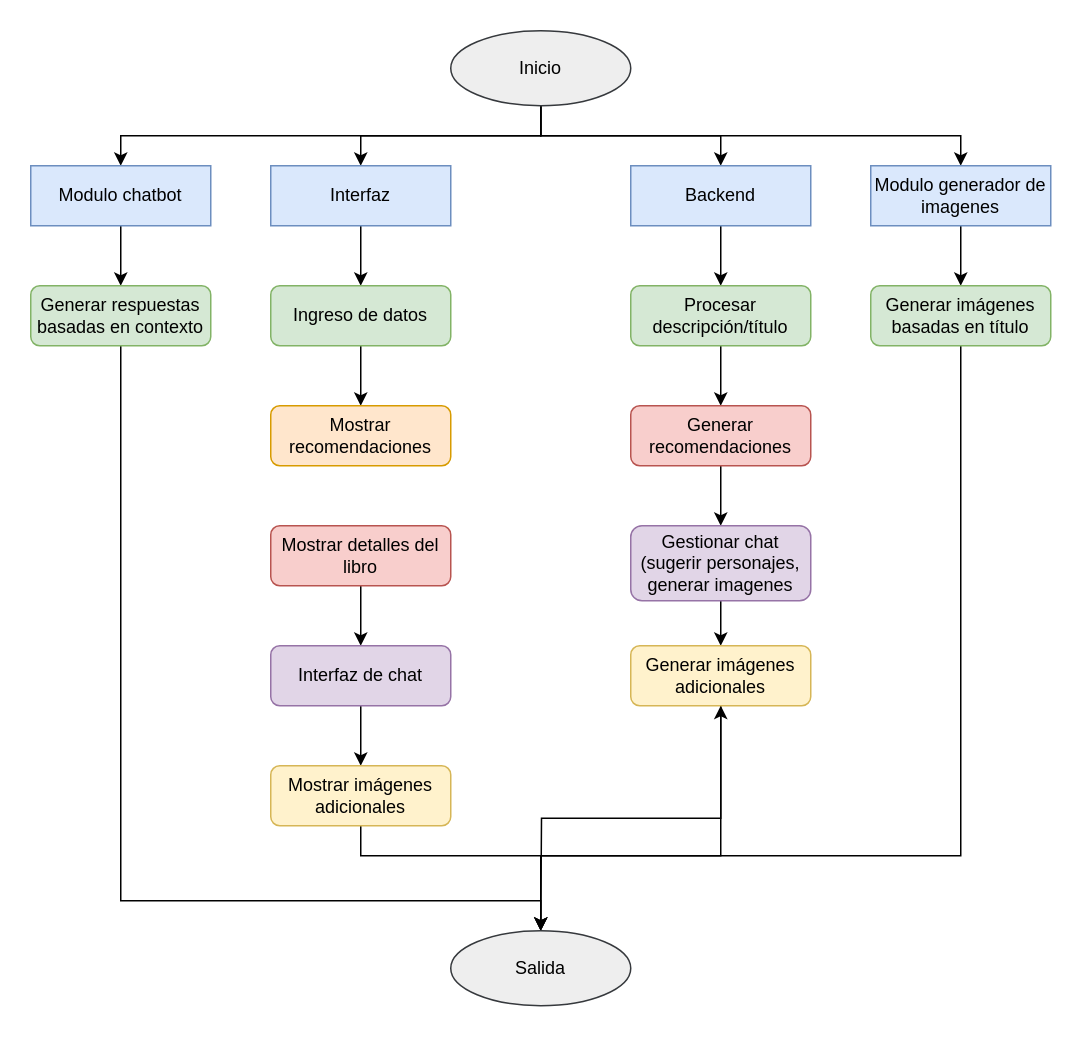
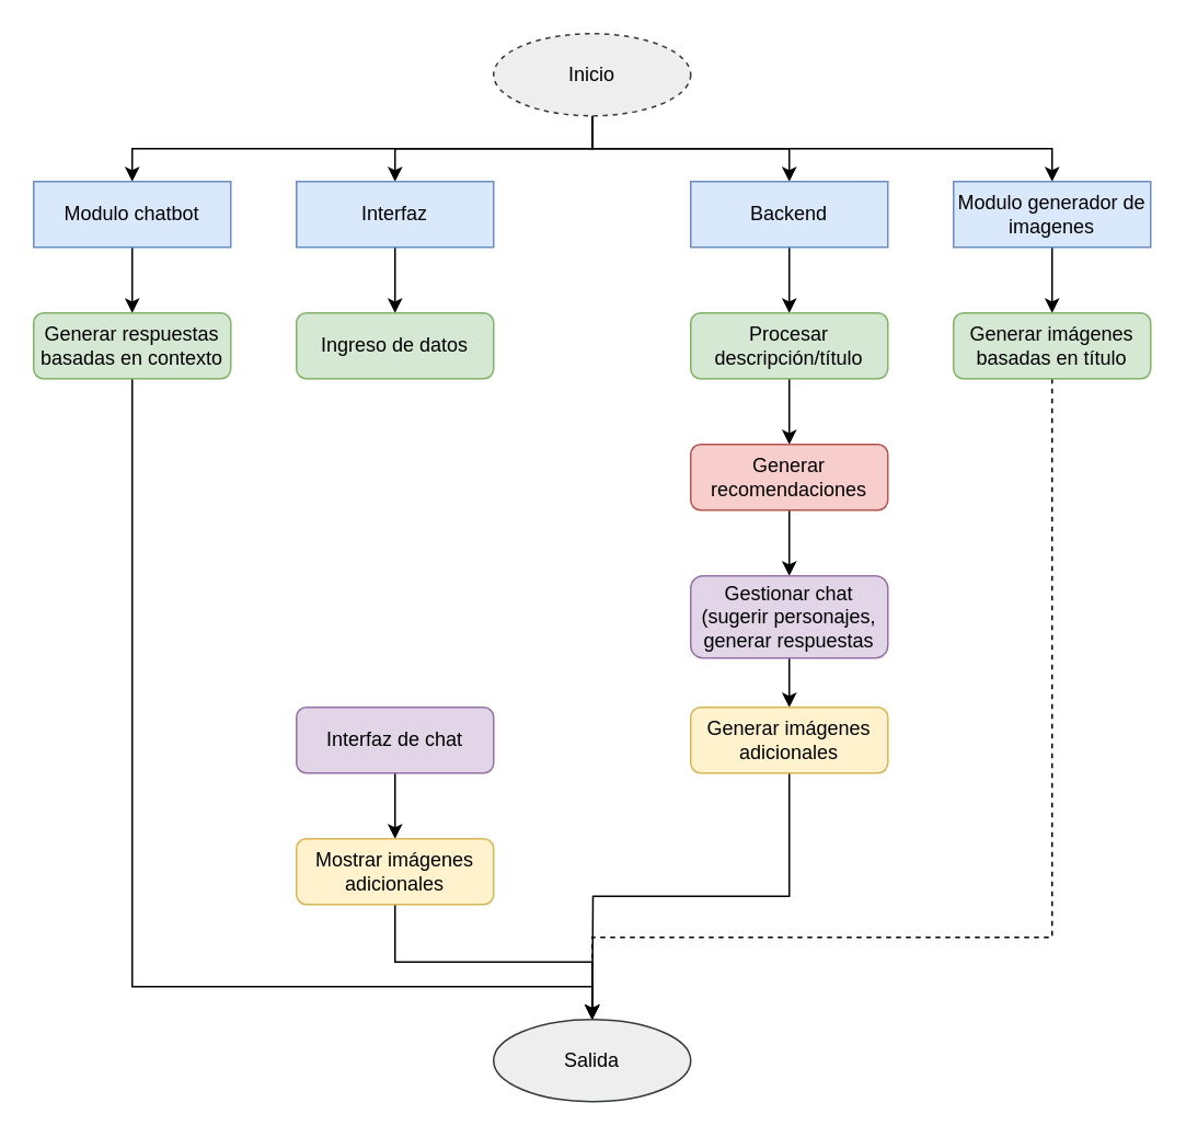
- <mxCell id="6" value="Inicio" style="ellipse;whiteSpace=wrap;html=1;fillColor=#eeeeee;strokeColor=#36393d;" vertex="1" parent="1"><mxGeometry x="300" y="20" width="120" height="50" as="geometry" /></mxCell>
+ <mxCell id="6" value="Inicio" style="ellipse;whiteSpace=wrap;html=1;fillColor=#eeeeee;strokeColor=#36393d;dashed=1;" vertex="1" parent="1"><mxGeometry x="300" y="20" width="120" height="50" as="geometry" /></mxCell>
- <mxCell id="9" style="edgeStyle=orthogonalEdgeStyle;rounded=0;orthogonalLoop=1;jettySize=auto;html=1;exitX=0.5;exitY=1;exitDx=0;exitDy=0;entryX=0.5;entryY=0;entryDx=0;entryDy=0;" edge="1" parent="1" source="10" target="11"><mxGeometry relative="1" as="geometry" /></mxCell>
- <mxCell id="11" value="Mostrar recomendaciones" style="rounded=1;whiteSpace=wrap;html=1;fillColor=#ffe6cc;strokeColor=#d79b00;" vertex="1" parent="1"><mxGeometry x="180" y="270" width="120" height="40" as="geometry" /></mxCell>
- <mxCell id="13" value="Mostrar detalles del libro" style="rounded=1;whiteSpace=wrap;html=1;fillColor=#f8cecc;strokeColor=#b85450;" vertex="1" parent="1"><mxGeometry x="180" y="350" width="120" height="40" as="geometry" /></mxCell>
- <mxCell id="25" value="Gestionar chat (sugerir personajes, generar imagenes" style="rounded=1;whiteSpace=wrap;html=1;fillColor=#e1d5e7;strokeColor=#9673a6;" vertex="1" parent="1"><mxGeometry x="420" y="350" width="120" height="50" as="geometry" /></mxCell>
+ <mxCell id="25" value="Gestionar chat (sugerir personajes, generar respuestas" style="rounded=1;whiteSpace=wrap;html=1;fillColor=#e1d5e7;strokeColor=#9673a6;" vertex="1" parent="1"><mxGeometry x="420" y="350" width="120" height="50" as="geometry" /></mxCell>
- <mxCell id="12" style="edgeStyle=orthogonalEdgeStyle;rounded=0;orthogonalLoop=1;jettySize=auto;html=1;exitX=0.5;exitY=1;exitDx=0;exitDy=0;entryX=0.5;entryY=0;entryDx=0;entryDy=0;" edge="1" parent="1" source="13" target="15"><mxGeometry relative="1" as="geometry" /></mxCell>
- <mxCell id="33" style="edgeStyle=orthogonalEdgeStyle;rounded=0;orthogonalLoop=1;jettySize=auto;html=1;exitX=0.5;exitY=1;exitDx=0;exitDy=0;entryX=0.5;entryY=0;entryDx=0;entryDy=0;" edge="1" parent="1" source="34" target="36"><mxGeometry relative="1" as="geometry"><Array as="points"><mxPoint x="640" y="570" /><mxPoint x="360" y="570" /></Array></mxGeometry></mxCell>
+ <mxCell id="33" style="edgeStyle=orthogonalEdgeStyle;rounded=0;orthogonalLoop=1;jettySize=auto;html=1;exitX=0.5;exitY=1;exitDx=0;exitDy=0;entryX=0.5;entryY=0;entryDx=0;entryDy=0;dashed=1;" edge="1" parent="1" source="34" target="36"><mxGeometry relative="1" as="geometry"><Array as="points"><mxPoint x="640" y="570" /><mxPoint x="360" y="570" /></Array></mxGeometry></mxCell>
- <mxCell id="16" style="edgeStyle=orthogonalEdgeStyle;rounded=0;orthogonalLoop=1;jettySize=auto;html=1;exitX=0.5;exitY=1;exitDx=0;exitDy=0;" edge="1" parent="1" source="17" target="27"><mxGeometry relative="1" as="geometry" /></mxCell>
+ <mxCell id="16" style="edgeStyle=orthogonalEdgeStyle;rounded=0;orthogonalLoop=1;jettySize=auto;html=1;exitX=0.5;exitY=1;exitDx=0;exitDy=0;entryX=0.5;entryY=0;entryDx=0;entryDy=0;" edge="1" parent="1" source="17" target="36"><mxGeometry relative="1" as="geometry" /></mxCell>
